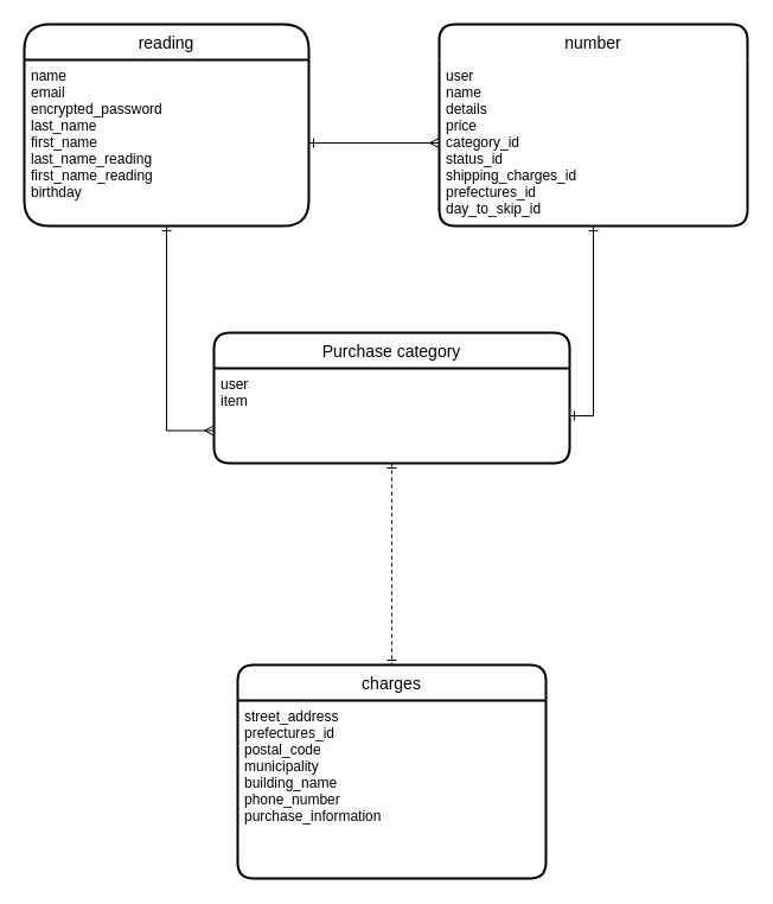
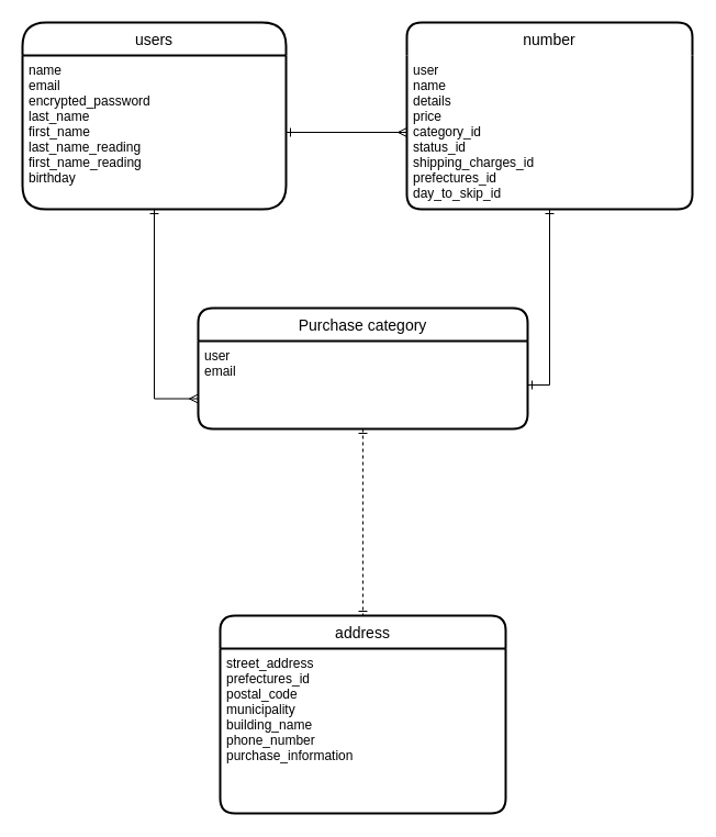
- <mxCell id="2" value="reading" style="swimlane;childLayout=stackLayout;horizontal=1;startSize=30;horizontalStack=0;rounded=1;fontSize=14;fontStyle=0;strokeWidth=2;resizeParent=0;resizeLast=1;shadow=0;dashed=0;align=center;arcSize=24;" parent="1" vertex="1"><mxGeometry x="20" y="20" width="240" height="170" as="geometry" /></mxCell>
+ <mxCell id="2" value="users" style="swimlane;childLayout=stackLayout;horizontal=1;startSize=30;horizontalStack=0;rounded=1;fontSize=14;fontStyle=0;strokeWidth=2;resizeParent=0;resizeLast=1;shadow=0;dashed=0;align=center;arcSize=24;" parent="1" vertex="1"><mxGeometry x="20" y="20" width="240" height="170" as="geometry" /></mxCell>
- <mxCell id="9" value="user&#10;item" style="align=left;strokeColor=none;fillColor=none;spacingLeft=4;fontSize=12;verticalAlign=top;resizable=0;rotatable=0;part=1;" parent="8" vertex="1"><mxGeometry y="30" width="300" height="80" as="geometry" /></mxCell>
+ <mxCell id="9" value="user&#10;email" style="align=left;strokeColor=none;fillColor=none;spacingLeft=4;fontSize=12;verticalAlign=top;resizable=0;rotatable=0;part=1;" parent="8" vertex="1"><mxGeometry y="30" width="300" height="80" as="geometry" /></mxCell>
- <mxCell id="6" value="charges" style="swimlane;childLayout=stackLayout;horizontal=1;startSize=30;horizontalStack=0;rounded=1;fontSize=14;fontStyle=0;strokeWidth=2;resizeParent=0;resizeLast=1;shadow=0;dashed=0;align=center;" parent="1" vertex="1"><mxGeometry x="200" y="560" width="260" height="180" as="geometry" /></mxCell>
+ <mxCell id="6" value="address" style="swimlane;childLayout=stackLayout;horizontal=1;startSize=30;horizontalStack=0;rounded=1;fontSize=14;fontStyle=0;strokeWidth=2;resizeParent=0;resizeLast=1;shadow=0;dashed=0;align=center;" parent="1" vertex="1"><mxGeometry x="200" y="560" width="260" height="180" as="geometry" /></mxCell>
